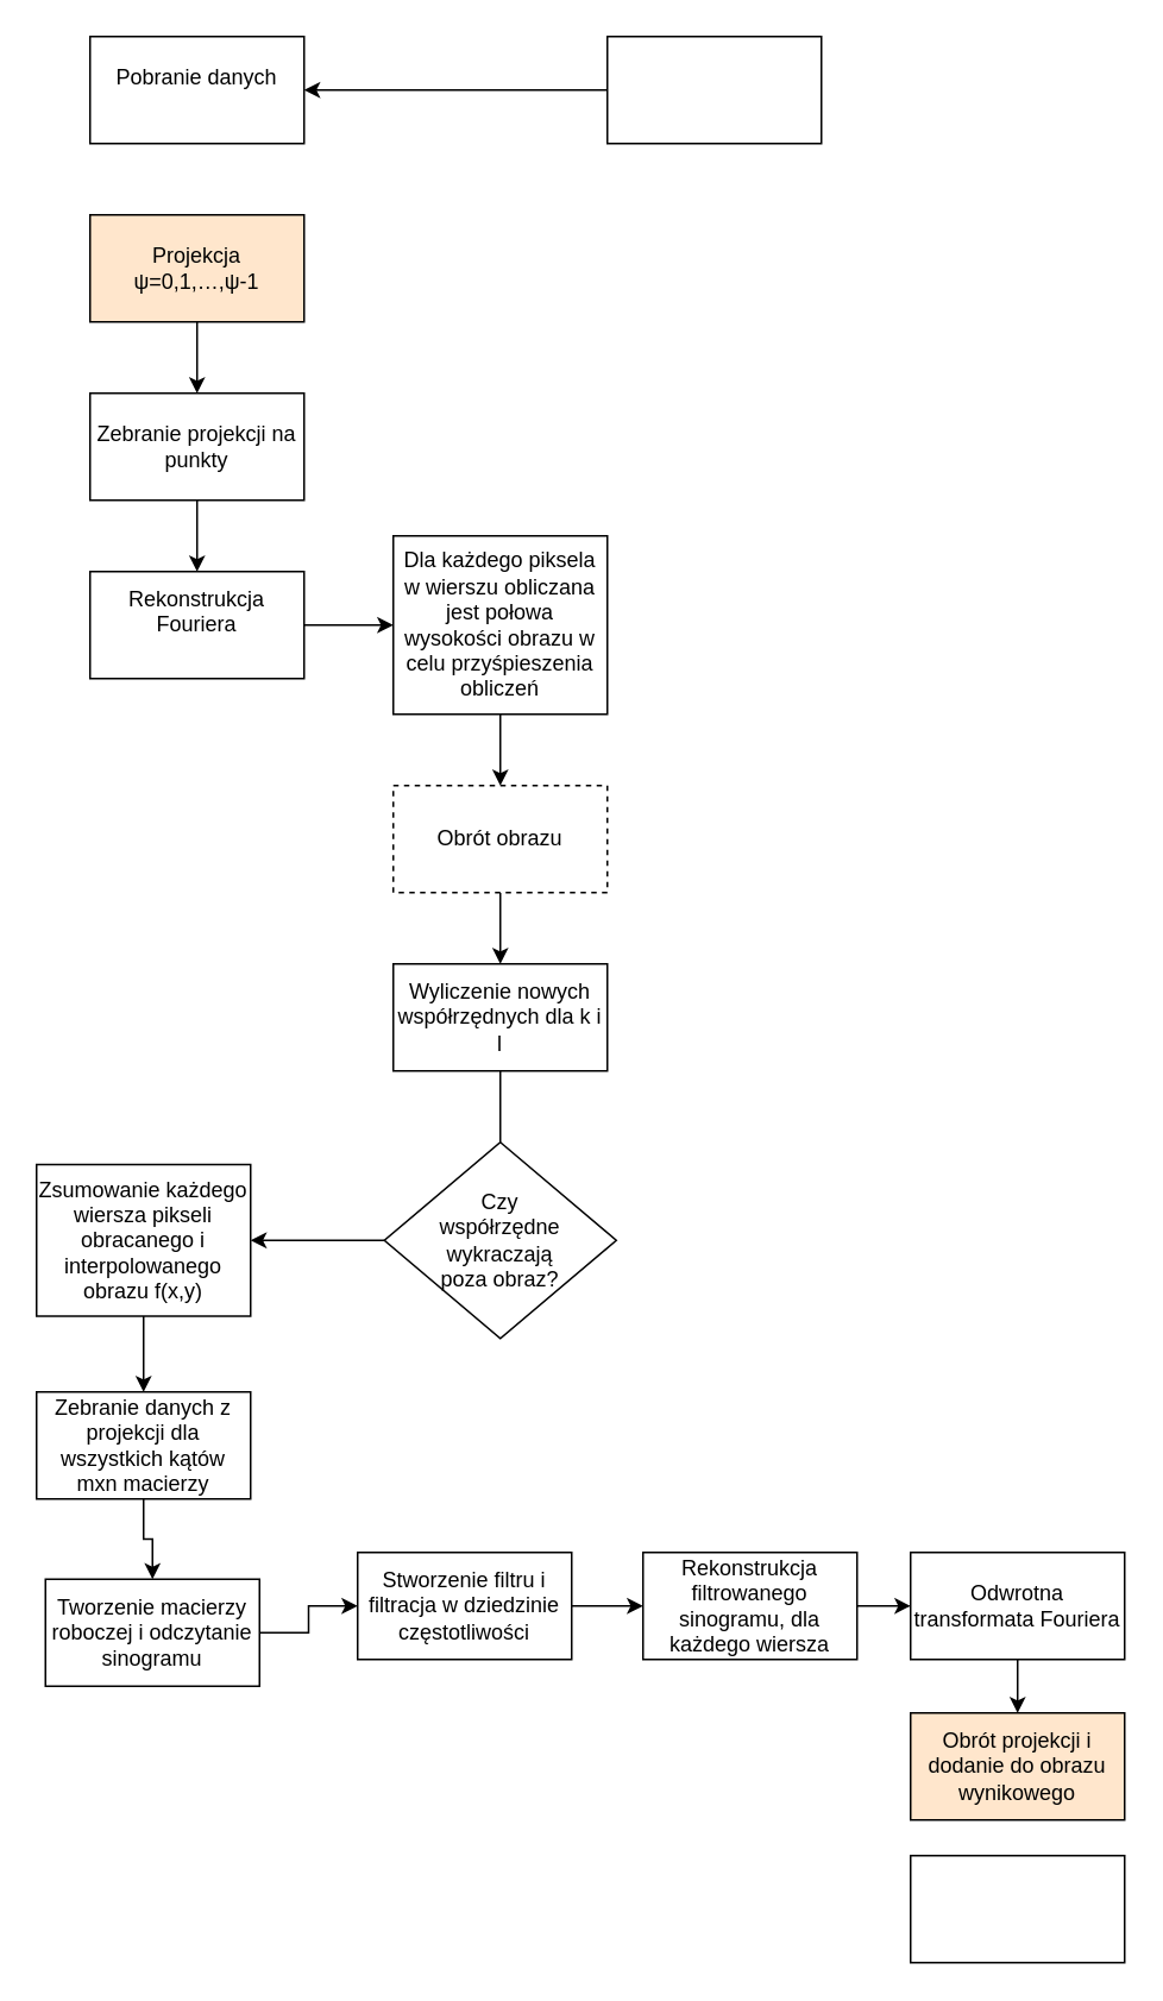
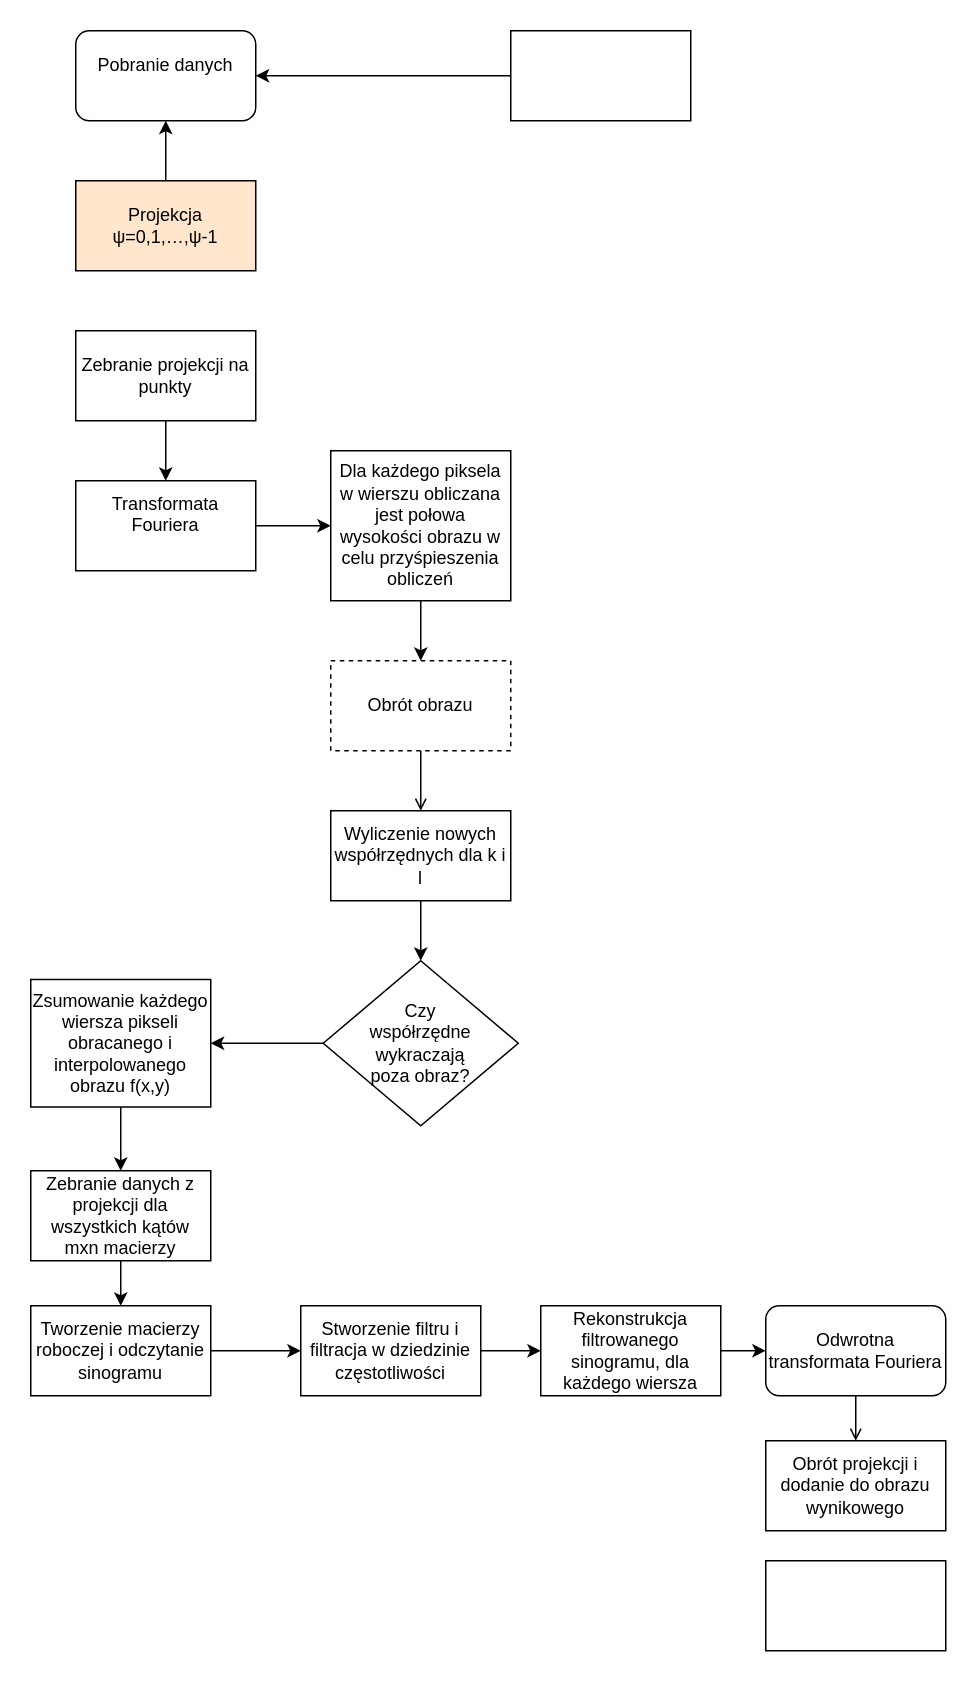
- <mxCell id="2" value="&lt;div&gt;Pobranie danych&lt;/div&gt;&lt;div&gt;&lt;br&gt;&lt;/div&gt;" style="rounded=0;whiteSpace=wrap;html=1;" vertex="1" parent="1"><mxGeometry x="50" y="20" width="120" height="60" as="geometry" /></mxCell>
+ <mxCell id="2" value="&lt;div&gt;Pobranie danych&lt;/div&gt;&lt;div&gt;&lt;br&gt;&lt;/div&gt;" style="whiteSpace=wrap;html=1;rounded=1;" vertex="1" parent="1"><mxGeometry x="50" y="20" width="120" height="60" as="geometry" /></mxCell>
- <mxCell id="5" value="" style="edgeStyle=orthogonalEdgeStyle;rounded=0;orthogonalLoop=1;jettySize=auto;html=1;" edge="1" parent="1" source="6" target="8"><mxGeometry relative="1" as="geometry" /></mxCell>
+ <mxCell id="5" value="" style="edgeStyle=orthogonalEdgeStyle;rounded=0;orthogonalLoop=1;jettySize=auto;html=1;" edge="1" parent="1" source="6" target="2"><mxGeometry relative="1" as="geometry" /></mxCell>
- <mxCell id="10" value="&lt;div&gt;Rekonstrukcja Fouriera&lt;/div&gt;&lt;div&gt;&lt;br&gt;&lt;/div&gt;" style="rounded=0;whiteSpace=wrap;html=1;" vertex="1" parent="1"><mxGeometry x="50" y="320" width="120" height="60" as="geometry" /></mxCell>
+ <mxCell id="10" value="&lt;div&gt;Transformata Fouriera&lt;/div&gt;&lt;div&gt;&lt;br&gt;&lt;/div&gt;" style="rounded=0;whiteSpace=wrap;html=1;" vertex="1" parent="1"><mxGeometry x="50" y="320" width="120" height="60" as="geometry" /></mxCell>
- <mxCell id="13" value="" style="edgeStyle=orthogonalEdgeStyle;rounded=0;orthogonalLoop=1;jettySize=auto;html=1;" edge="1" parent="1" source="14" target="16"><mxGeometry relative="1" as="geometry" /></mxCell>
+ <mxCell id="13" value="" style="edgeStyle=orthogonalEdgeStyle;rounded=0;orthogonalLoop=1;jettySize=auto;html=1;endArrow=open;" edge="1" parent="1" source="14" target="16"><mxGeometry relative="1" as="geometry" /></mxCell>
- <mxCell id="15" value="" style="edgeStyle=orthogonalEdgeStyle;rounded=0;orthogonalLoop=1;jettySize=auto;html=1;endArrow=none;" edge="1" parent="1" source="16" target="18"><mxGeometry relative="1" as="geometry" /></mxCell>
+ <mxCell id="15" value="" style="edgeStyle=orthogonalEdgeStyle;rounded=0;orthogonalLoop=1;jettySize=auto;html=1;" edge="1" parent="1" source="16" target="18"><mxGeometry relative="1" as="geometry" /></mxCell>
- <mxCell id="30" value="Odwrotna transformata Fouriera" style="rounded=0;whiteSpace=wrap;html=1;" vertex="1" parent="1"><mxGeometry x="510" y="870" width="120" height="60" as="geometry" /></mxCell>
+ <mxCell id="30" value="Odwrotna transformata Fouriera" style="whiteSpace=wrap;html=1;rounded=1;" vertex="1" parent="1"><mxGeometry x="510" y="870" width="120" height="60" as="geometry" /></mxCell>
- <mxCell id="24" value="Tworzenie macierzy roboczej i odczytanie sinogramu" style="rounded=0;whiteSpace=wrap;html=1;" vertex="1" parent="1"><mxGeometry x="25" y="885" width="120" height="60" as="geometry" /></mxCell>
+ <mxCell id="24" value="Tworzenie macierzy roboczej i odczytanie sinogramu" style="rounded=0;whiteSpace=wrap;html=1;" vertex="1" parent="1"><mxGeometry x="20" y="870" width="120" height="60" as="geometry" /></mxCell>
- <mxCell id="29" value="" style="edgeStyle=orthogonalEdgeStyle;rounded=0;orthogonalLoop=1;jettySize=auto;html=1;" edge="1" parent="1" source="30" target="31"><mxGeometry relative="1" as="geometry" /></mxCell>
+ <mxCell id="29" value="" style="edgeStyle=orthogonalEdgeStyle;rounded=0;orthogonalLoop=1;jettySize=auto;html=1;endArrow=open;" edge="1" parent="1" source="30" target="31"><mxGeometry relative="1" as="geometry" /></mxCell>
- <mxCell id="31" value="Obrót projekcji i dodanie do obrazu wynikowego" style="rounded=0;whiteSpace=wrap;html=1;fillColor=#ffe6cc;" vertex="1" parent="1"><mxGeometry x="510" y="960" width="120" height="60" as="geometry" /></mxCell>
+ <mxCell id="31" value="Obrót projekcji i dodanie do obrazu wynikowego" style="rounded=0;whiteSpace=wrap;html=1;" vertex="1" parent="1"><mxGeometry x="510" y="960" width="120" height="60" as="geometry" /></mxCell>
